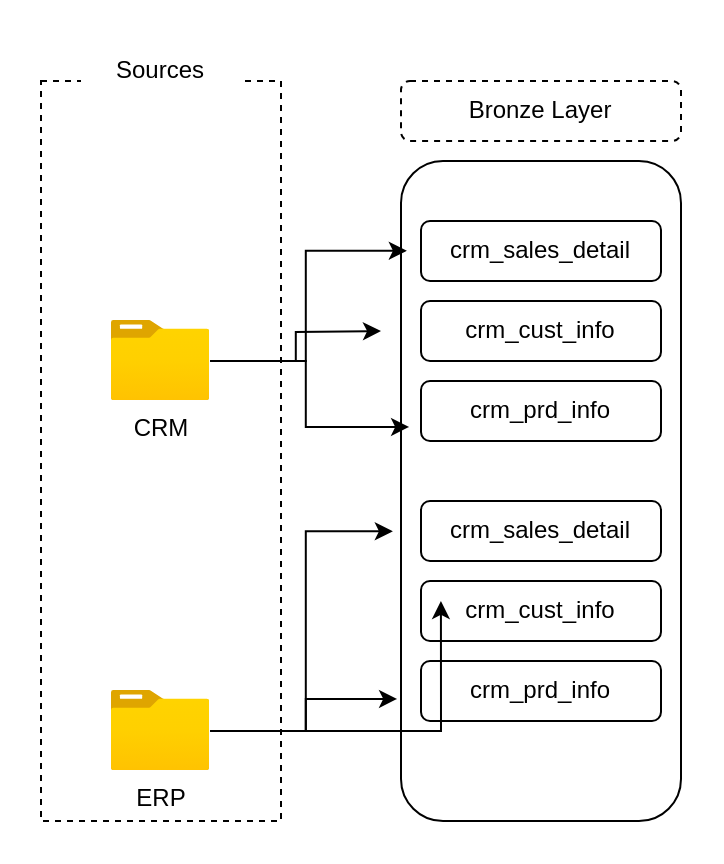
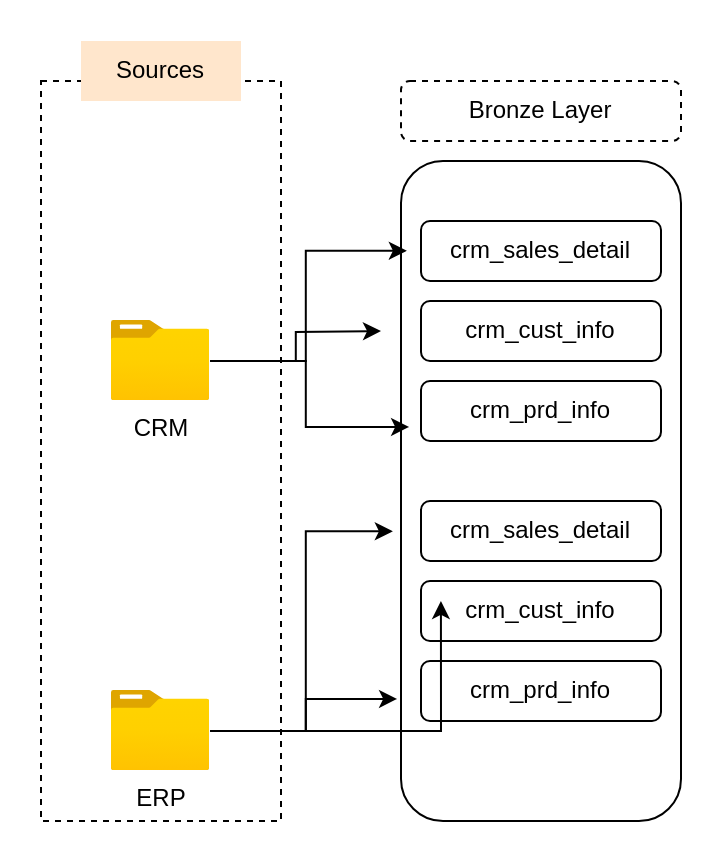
- <mxCell id="3" value="Sources" style="rounded=0;whiteSpace=wrap;html=1;strokeColor=none;" vertex="1" parent="1"><mxGeometry x="40" y="20" width="80" height="30" as="geometry" /></mxCell>
+ <mxCell id="3" value="Sources" style="rounded=0;whiteSpace=wrap;html=1;strokeColor=none;fillColor=#ffe6cc;" vertex="1" parent="1"><mxGeometry x="40" y="20" width="80" height="30" as="geometry" /></mxCell>
